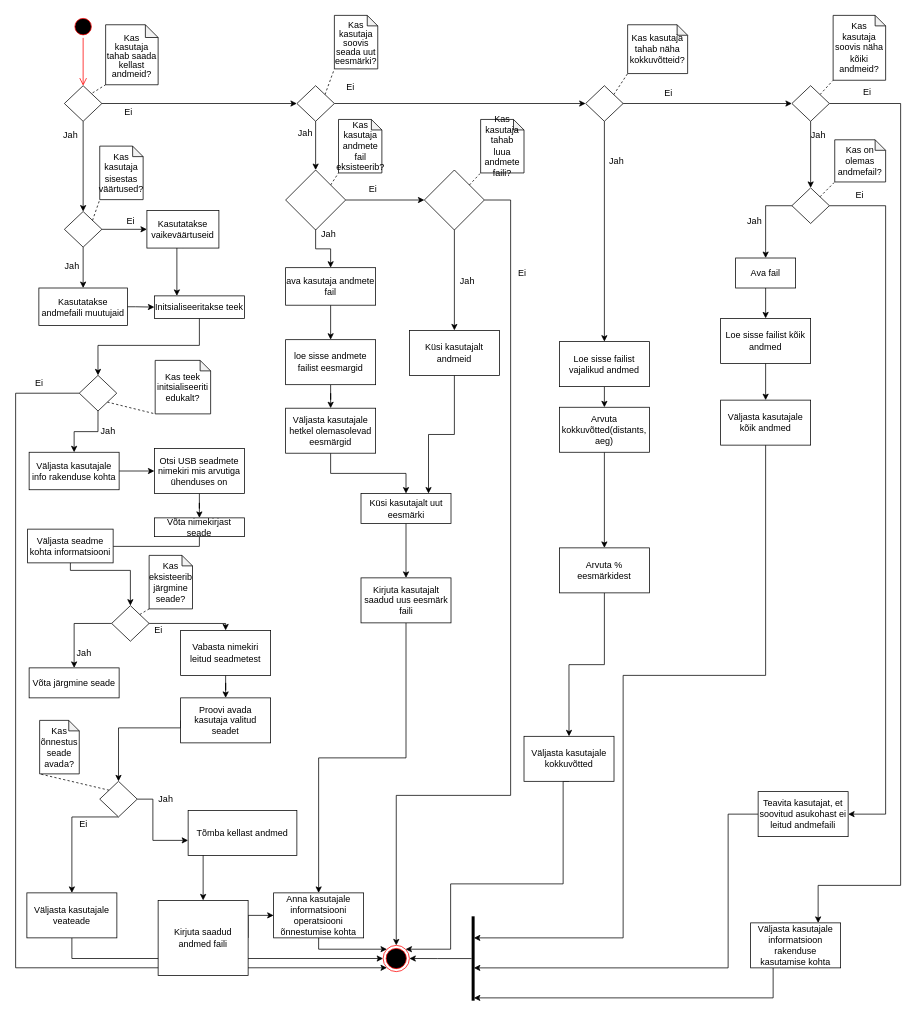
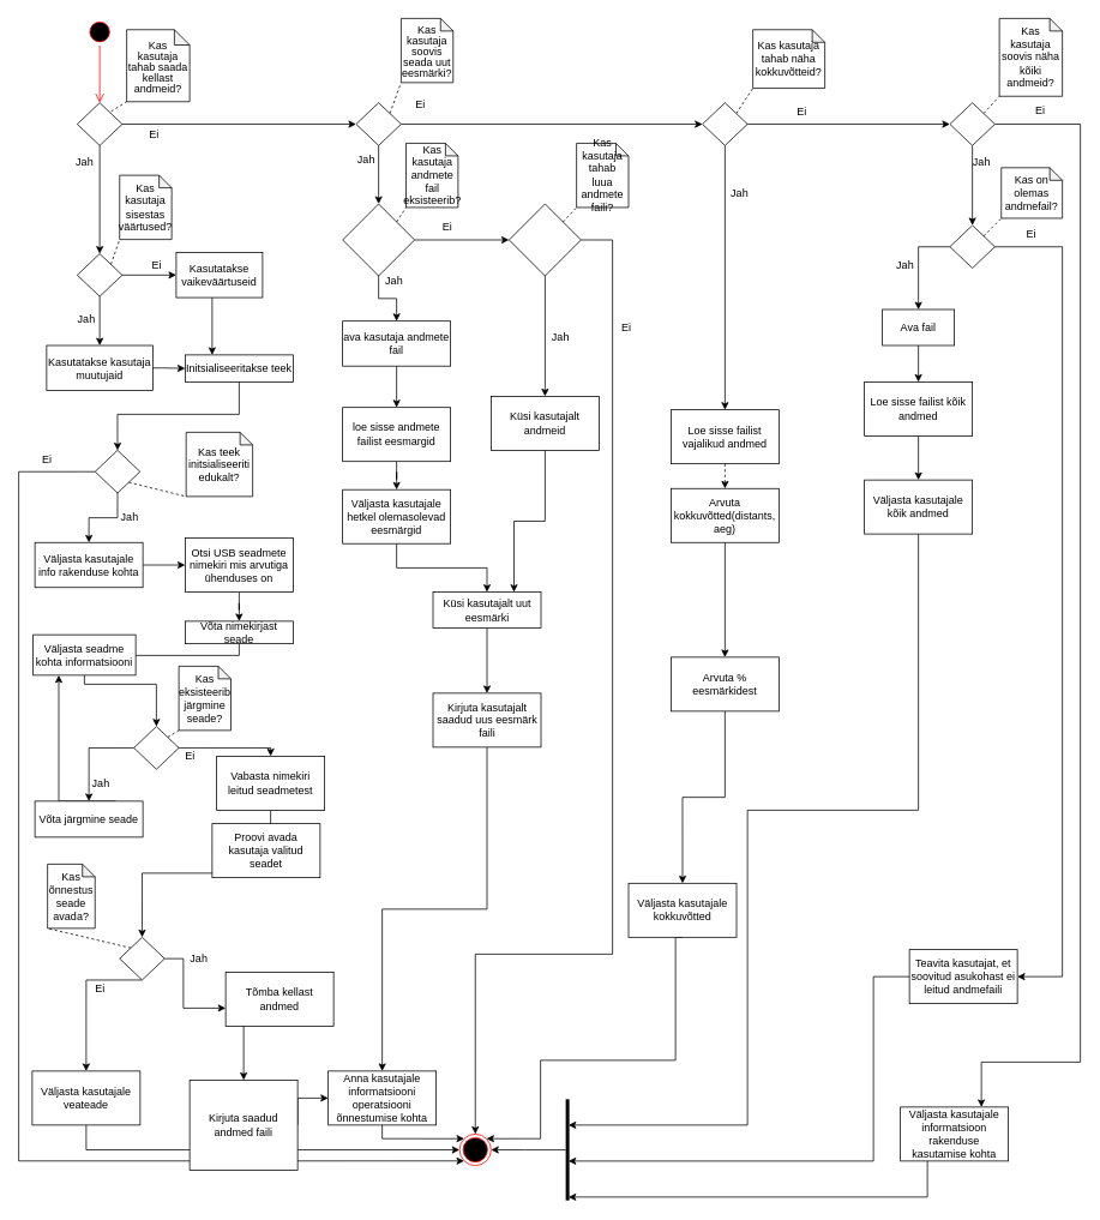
- <mxCell id="13" value="&lt;div&gt;Kasutatakse andmefaili muutujaid&lt;/div&gt;" style="whiteSpace=wrap;html=1;" parent="1" vertex="1"><mxGeometry x="51" y="383.5" width="118" height="50" as="geometry" /></mxCell>
+ <mxCell id="13" value="&lt;div&gt;Kasutatakse kasutaja muutujaid&lt;/div&gt;" style="whiteSpace=wrap;html=1;" parent="1" vertex="1"><mxGeometry x="51" y="383.5" width="118" height="50" as="geometry" /></mxCell>
- <mxCell id="68" style="edgeStyle=orthogonalEdgeStyle;rounded=0;orthogonalLoop=1;jettySize=auto;html=1;exitX=0.5;exitY=1;exitDx=0;exitDy=0;entryX=0.5;entryY=0;entryDx=0;entryDy=0;" parent="1" source="69" target="71" edge="1"><mxGeometry relative="1" as="geometry" /></mxCell>
+ <mxCell id="68" style="edgeStyle=orthogonalEdgeStyle;rounded=0;orthogonalLoop=1;jettySize=auto;html=1;exitX=0.5;exitY=1;exitDx=0;exitDy=0;entryX=0.5;entryY=0;entryDx=0;entryDy=0;dashed=1;" parent="1" source="69" target="71" edge="1"><mxGeometry relative="1" as="geometry" /></mxCell>
+ <mxCell id="24" style="edgeStyle=orthogonalEdgeStyle;rounded=0;orthogonalLoop=1;jettySize=auto;html=1;exitX=0.75;exitY=0;exitDx=0;exitDy=0;entryX=0.25;entryY=1;entryDx=0;entryDy=0;" parent="1" source="25" target="21" edge="1"><mxGeometry relative="1" as="geometry"><Array as="points"><mxPoint x="65" y="890" /></Array></mxGeometry></mxCell>
- <mxCell id="30" value="Proovi avada kasutaja valitud seadet" style="whiteSpace=wrap;html=1;rounded=0;" parent="1" vertex="1"><mxGeometry x="240" y="930" width="120" height="60" as="geometry" /></mxCell>
+ <mxCell id="30" value="Proovi avada kasutaja valitud seadet" style="whiteSpace=wrap;html=1;rounded=0;" parent="1" vertex="1"><mxGeometry x="235" y="915" width="120" height="60" as="geometry" /></mxCell>
- <mxCell id="33" value="Tõmba kellast andmed" style="whiteSpace=wrap;html=1;rounded=0;" parent="1" vertex="1"><mxGeometry x="250" y="1080" width="145" height="60" as="geometry" /></mxCell>
+ <mxCell id="33" value="Tõmba kellast andmed" style="whiteSpace=wrap;html=1;rounded=0;" parent="1" vertex="1"><mxGeometry x="250" y="1080" width="120" height="60" as="geometry" /></mxCell>
